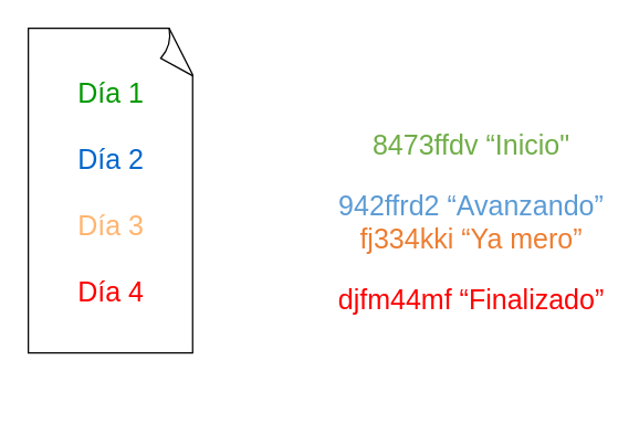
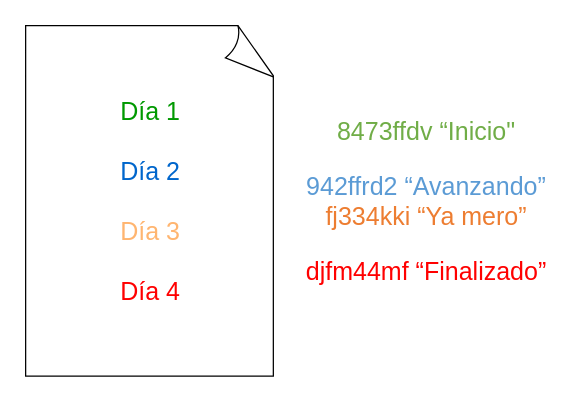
- <mxCell id="2" value="&lt;font color=&quot;#009900&quot;&gt;Día 1&lt;br style=&quot;font-size: 20px;&quot;&gt;&lt;/font&gt;&lt;br style=&quot;font-size: 20px;&quot;&gt;&lt;font color=&quot;#0066cc&quot;&gt;Día 2&lt;br style=&quot;font-size: 20px;&quot;&gt;&lt;/font&gt;&lt;br style=&quot;font-size: 20px;&quot;&gt;&lt;font color=&quot;#ffb570&quot;&gt;Día 3&lt;br style=&quot;font-size: 20px;&quot;&gt;&lt;/font&gt;&lt;br style=&quot;font-size: 20px;&quot;&gt;&lt;font color=&quot;#ff0000&quot;&gt;Día 4&lt;/font&gt;" style="whiteSpace=wrap;html=1;shape=mxgraph.basic.document;fontSize=20;" vertex="1" parent="1"><mxGeometry x="20" y="20" width="120" height="235" as="geometry" /></mxCell>
+ <mxCell id="2" value="&lt;font color=&quot;#009900&quot;&gt;Día 1&lt;br style=&quot;font-size: 20px;&quot;&gt;&lt;/font&gt;&lt;br style=&quot;font-size: 20px;&quot;&gt;&lt;font color=&quot;#0066cc&quot;&gt;Día 2&lt;br style=&quot;font-size: 20px;&quot;&gt;&lt;/font&gt;&lt;br style=&quot;font-size: 20px;&quot;&gt;&lt;font color=&quot;#ffb570&quot;&gt;Día 3&lt;br style=&quot;font-size: 20px;&quot;&gt;&lt;/font&gt;&lt;br style=&quot;font-size: 20px;&quot;&gt;&lt;font color=&quot;#ff0000&quot;&gt;Día 4&lt;/font&gt;" style="whiteSpace=wrap;html=1;shape=mxgraph.basic.document;fontSize=20;" vertex="1" parent="1"><mxGeometry x="20" y="20" width="200" height="280" as="geometry" /></mxCell>
